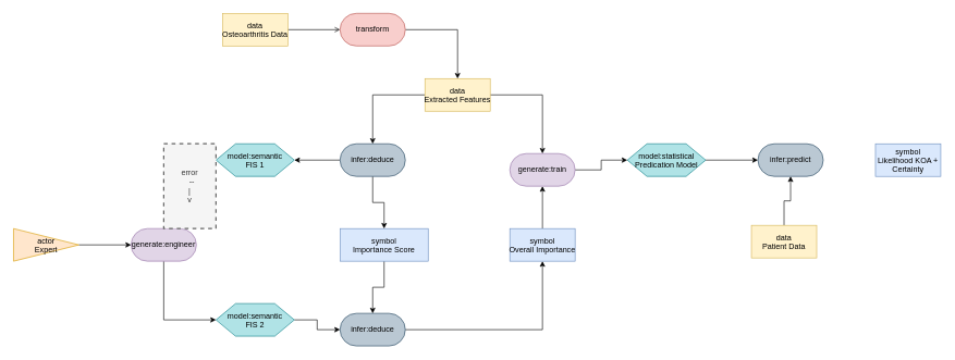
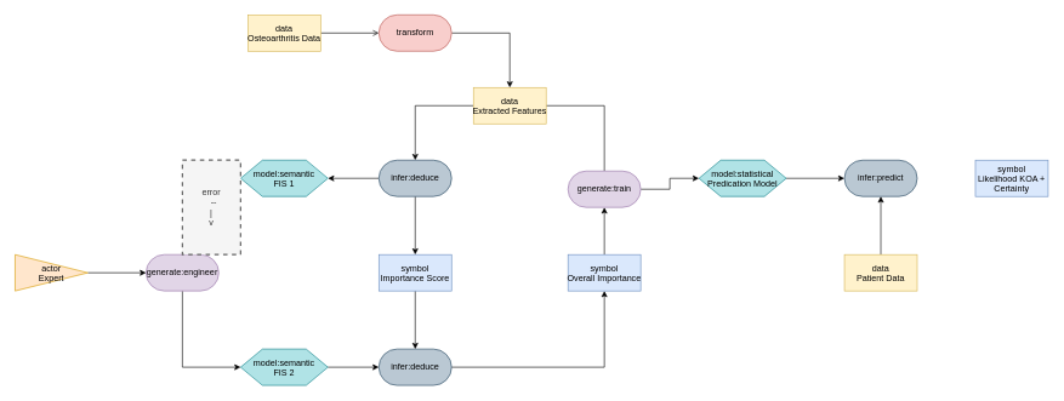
- <mxCell id="7" style="edgeStyle=orthogonalEdgeStyle;rounded=0;orthogonalLoop=1;jettySize=auto;html=1;exitX=1;exitY=0.5;exitDx=0;exitDy=0;entryX=0.5;entryY=0;entryDx=0;entryDy=0;" parent="1" source="8" target="27" edge="1"><mxGeometry relative="1" as="geometry" /></mxCell>
+ <mxCell id="7" style="edgeStyle=orthogonalEdgeStyle;rounded=0;orthogonalLoop=1;jettySize=auto;html=1;exitX=1;exitY=0.5;exitDx=0;exitDy=0;entryX=0.5;entryY=0;entryDx=0;entryDy=0;endArrow=none;" parent="1" source="8" target="27" edge="1"><mxGeometry relative="1" as="geometry" /></mxCell>
- <mxCell id="32" value="data&#10;Patient Data" style="rectangle;fillColor=#fff2cc;strokeColor=#d6b656;" parent="1" name="data" vertex="1"><mxGeometry x="1150" y="345" width="100" height="50" as="geometry" /></mxCell>
+ <mxCell id="32" value="data&#10;Patient Data" style="rectangle;fillColor=#fff2cc;strokeColor=#d6b656;" parent="1" name="data" vertex="1"><mxGeometry x="1160" y="350" width="100" height="50" as="geometry" /></mxCell>
- <mxCell id="23" value="symbol&#10;Importance Score" style="rectangle;fillColor=#dae8fc;strokeColor=#6c8ebf;" parent="1" name="symbol" vertex="1"><mxGeometry x="520" y="350" width="135" height="50" as="geometry" /></mxCell>
+ <mxCell id="23" value="symbol&#10;Importance Score" style="rectangle;fillColor=#dae8fc;strokeColor=#6c8ebf;" parent="1" name="symbol" vertex="1"><mxGeometry x="520" y="350" width="100" height="50" as="geometry" /></mxCell>
- <mxCell id="18" value="model:semantic&#10;FIS 2" style="shape=hexagon;perimeter=hexagonPerimeter2;fillColor=#b0e3e6;strokeColor=#0e8088;" parent="1" name="model" vertex="1"><mxGeometry x="330" y="465" width="120" height="50" as="geometry" /></mxCell>
+ <mxCell id="18" value="model:semantic&#10;FIS 2" style="shape=hexagon;perimeter=hexagonPerimeter2;fillColor=#b0e3e6;strokeColor=#0e8088;" parent="1" name="model" vertex="1"><mxGeometry x="330" y="480" width="120" height="50" as="geometry" /></mxCell>
